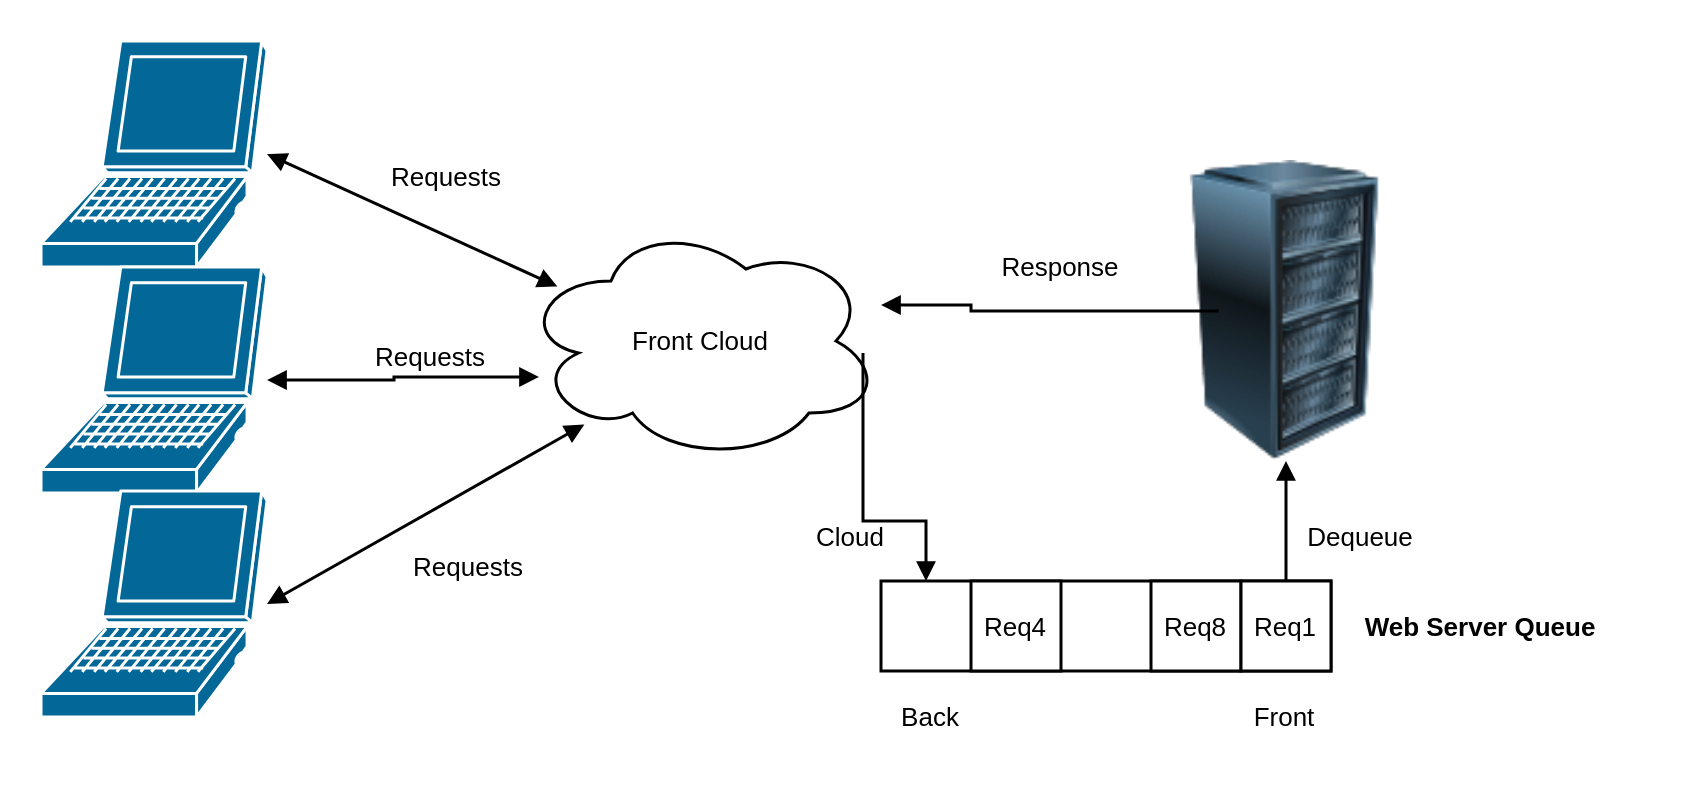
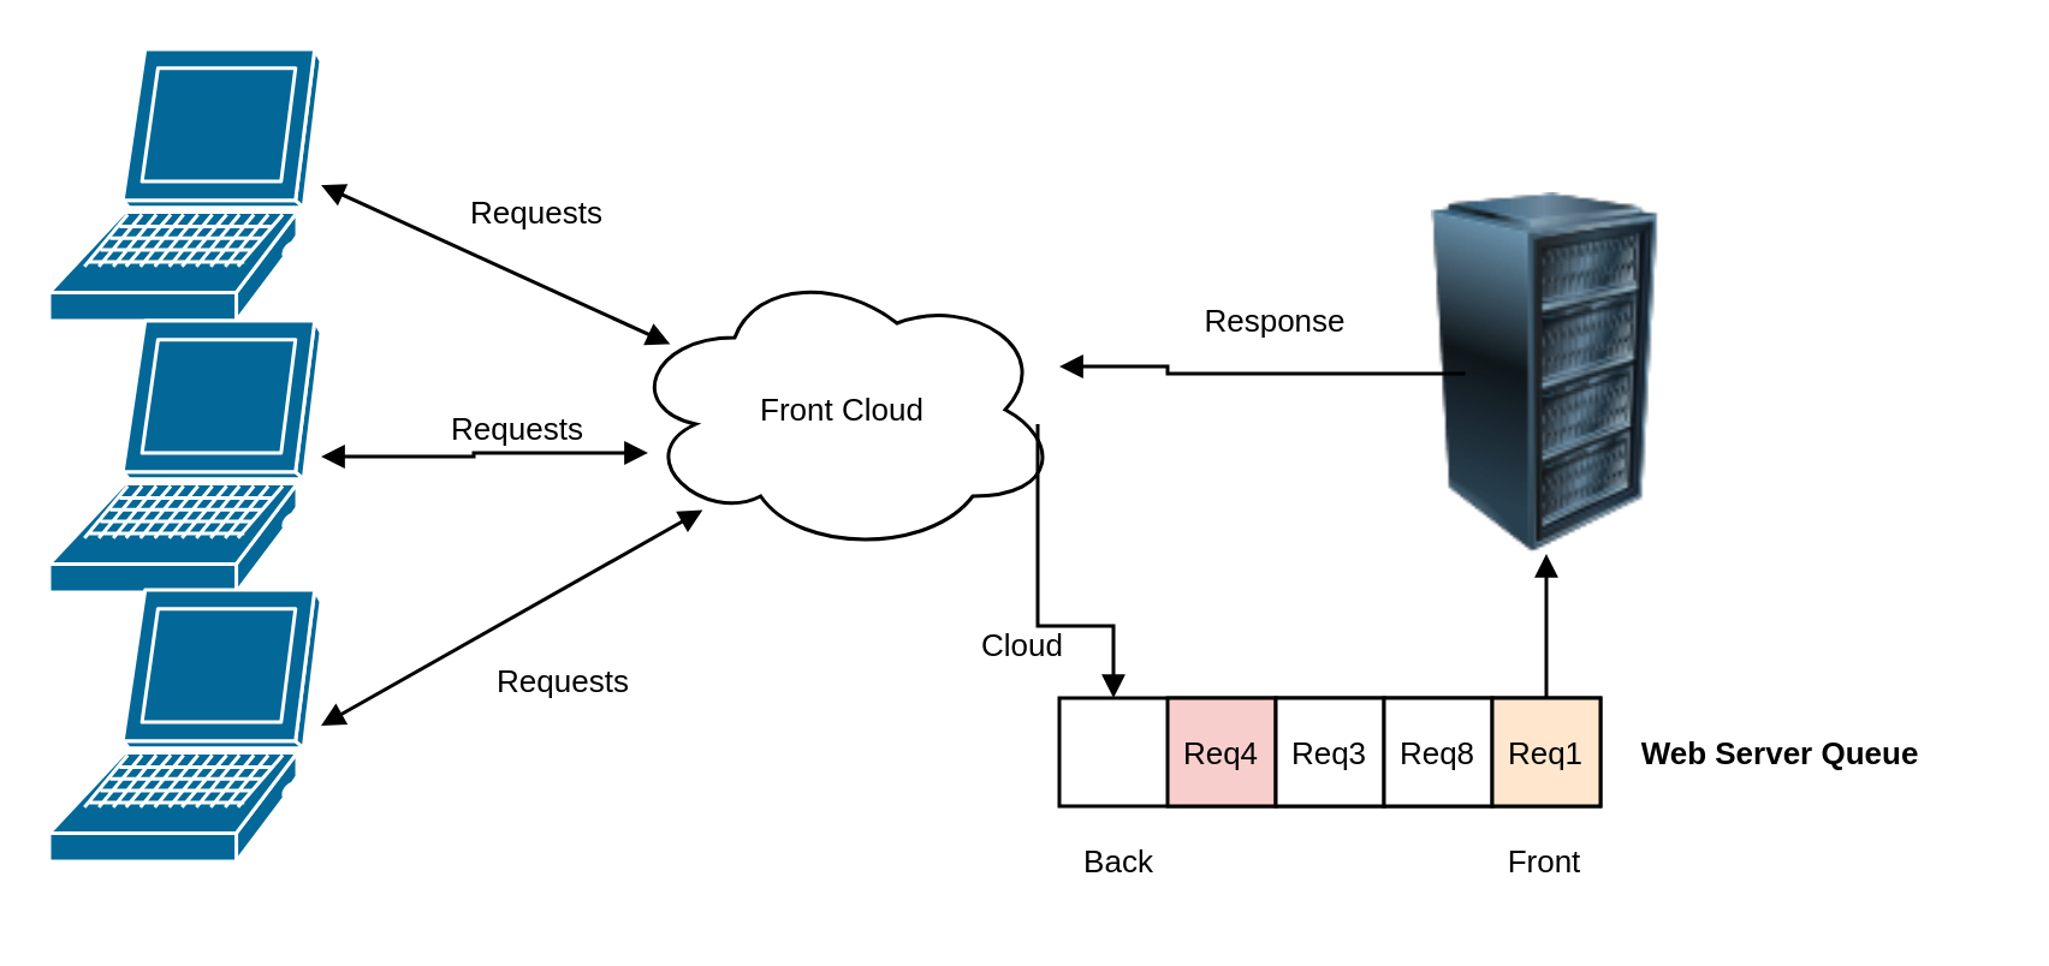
- <mxCell id="21" value="Dequeue" style="html=1;overflow=block;blockSpacing=1;whiteSpace=wrap;fontSize=13;fontColor=default;spacing=3.8;strokeOpacity=0;fillOpacity=0;fillColor=#ffffff;strokeWidth=1.5;" vertex="1" parent="1"><mxGeometry x="590" y="245" width="180" height="45" as="geometry" /></mxCell>
- <mxCell id="11" value="Req4" style="html=1;overflow=block;blockSpacing=1;whiteSpace=wrap;fontSize=13;fontColor=default;spacing=3.8;strokeOpacity=100;strokeWidth=1.5;" vertex="1" parent="1"><mxGeometry x="485" y="290" width="45" height="45" as="geometry" /></mxCell>
+ <mxCell id="11" value="Req4" style="html=1;overflow=block;blockSpacing=1;whiteSpace=wrap;fontSize=13;fontColor=default;spacing=3.8;strokeOpacity=100;strokeWidth=1.5;fillColor=#f8cecc;" vertex="1" parent="1"><mxGeometry x="485" y="290" width="45" height="45" as="geometry" /></mxCell>
+ <mxCell id="12" value="Req3" style="html=1;overflow=block;blockSpacing=1;whiteSpace=wrap;fontSize=13;fontColor=default;spacing=3.8;strokeOpacity=100;strokeWidth=1.5;" vertex="1" parent="1"><mxGeometry x="530" y="290" width="45" height="45" as="geometry" /></mxCell>
- <mxCell id="14" value="Req1" style="html=1;overflow=block;blockSpacing=1;whiteSpace=wrap;fontSize=13;fontColor=default;spacing=3.8;strokeOpacity=100;strokeWidth=1.5;" vertex="1" parent="1"><mxGeometry x="620" y="290" width="45" height="45" as="geometry" /></mxCell>
+ <mxCell id="14" value="Req1" style="html=1;overflow=block;blockSpacing=1;whiteSpace=wrap;fontSize=13;fontColor=default;spacing=3.8;strokeOpacity=100;strokeWidth=1.5;fillColor=#ffe6cc;" vertex="1" parent="1"><mxGeometry x="620" y="290" width="45" height="45" as="geometry" /></mxCell>
